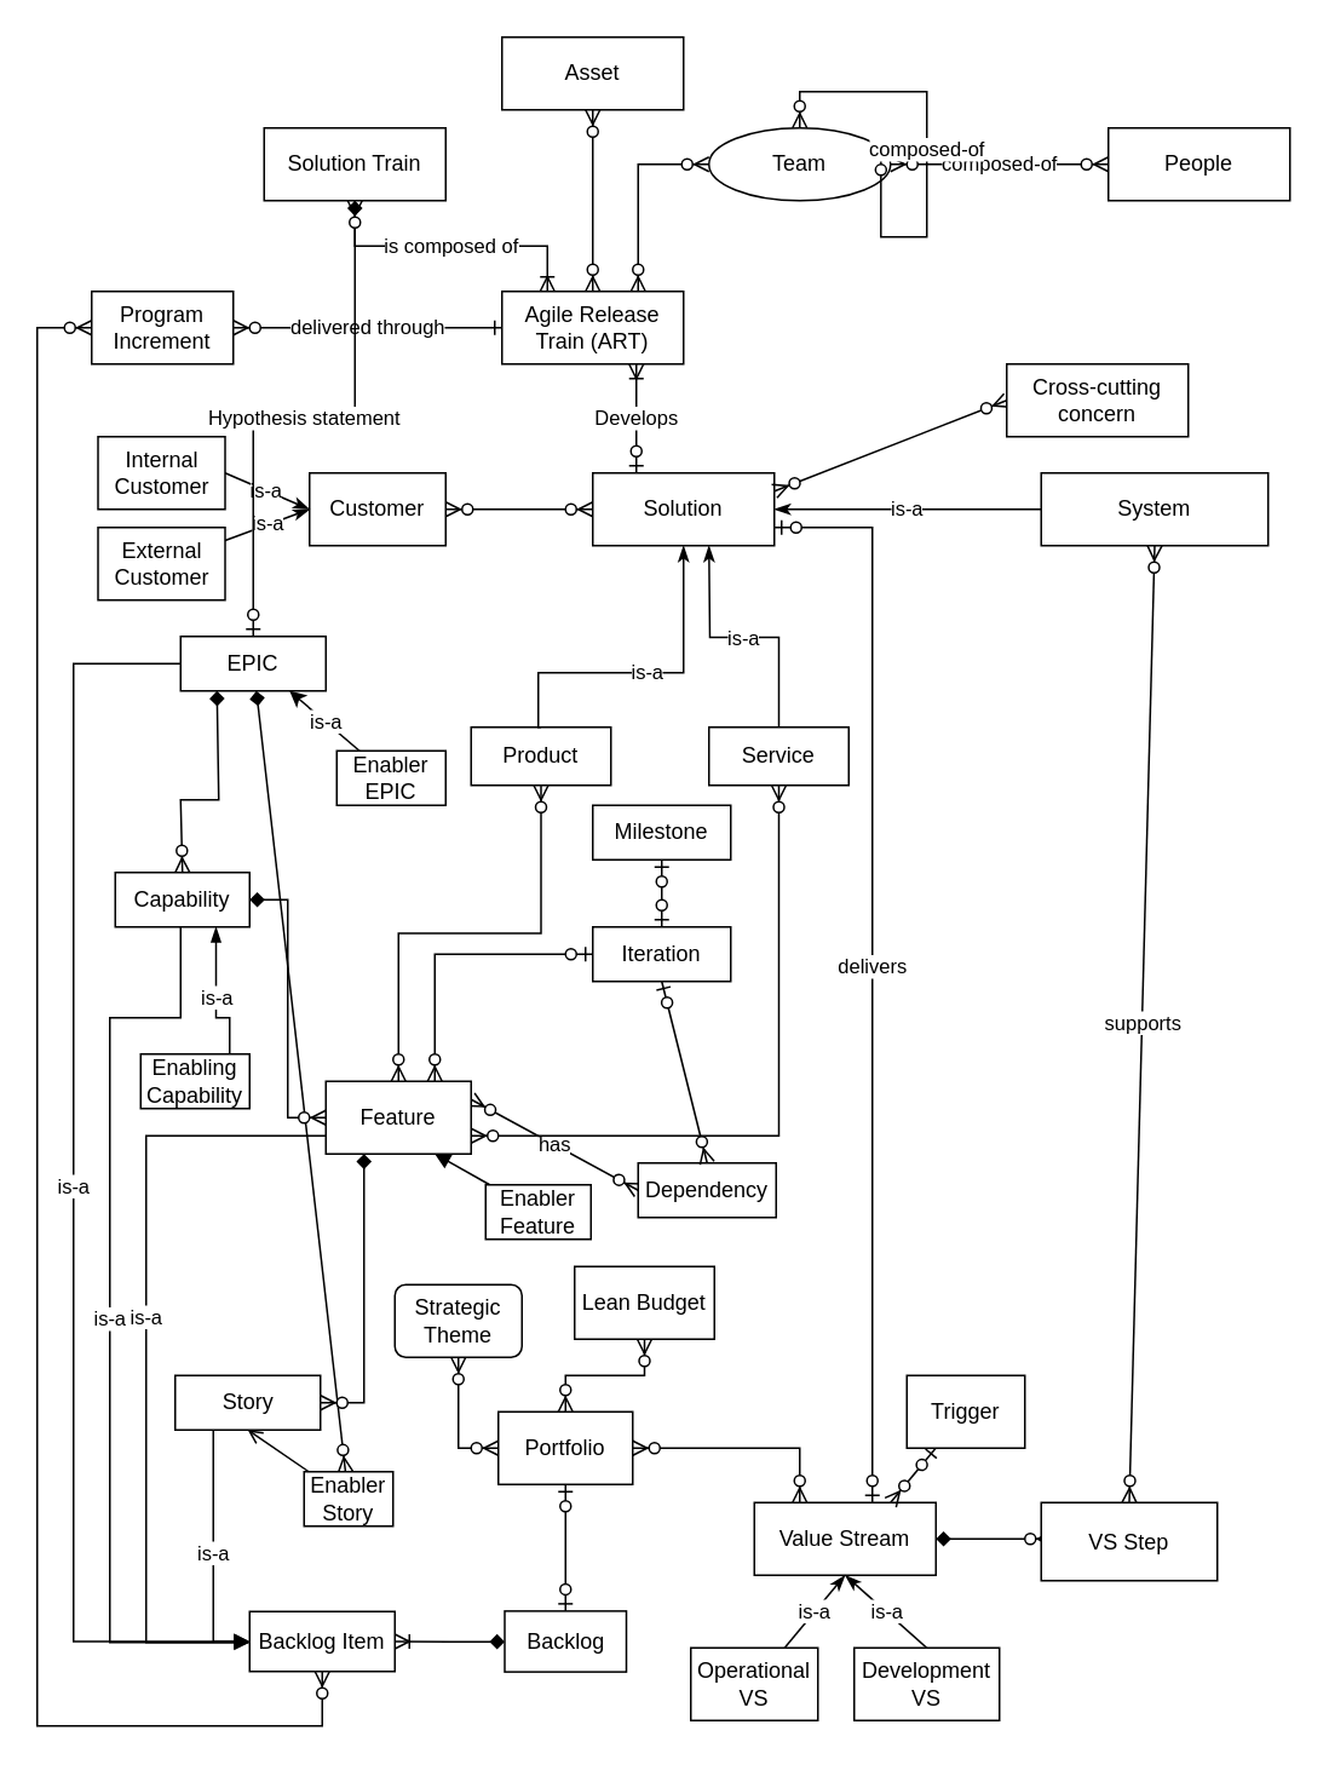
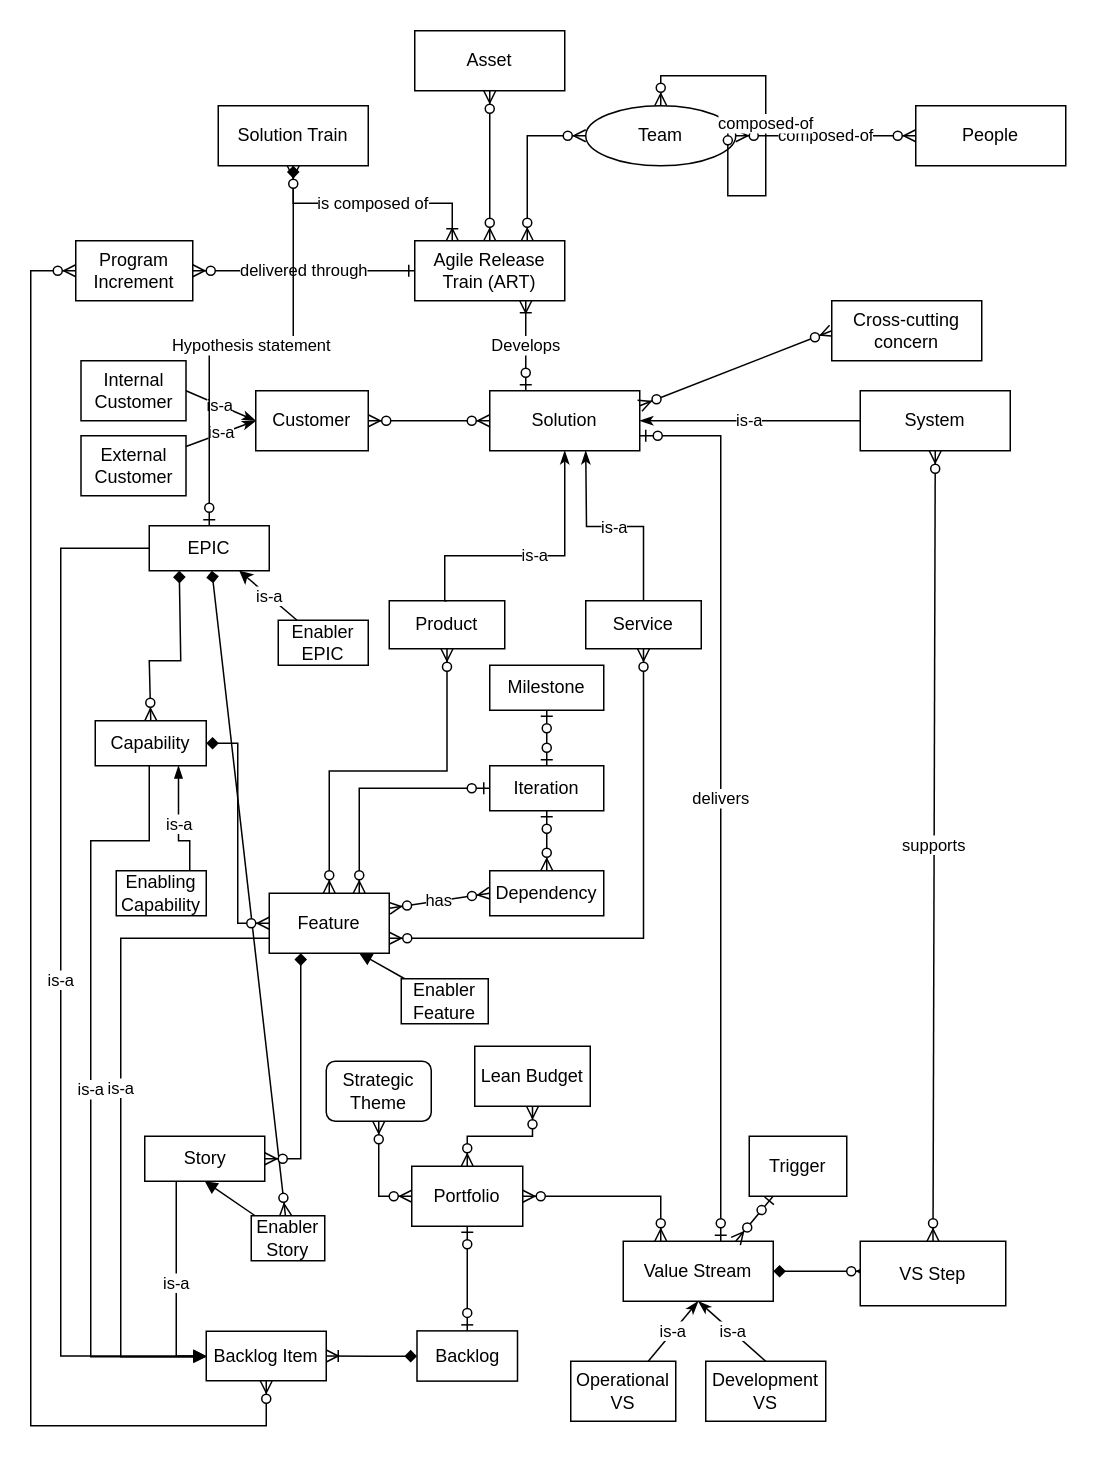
- <mxCell id="9" value="System" style="whiteSpace=wrap;html=1;align=center;" parent="1" vertex="1"><mxGeometry x="573" y="260" width="125" height="40" as="geometry" /></mxCell>
+ <mxCell id="9" value="System" style="whiteSpace=wrap;html=1;align=center;" parent="1" vertex="1"><mxGeometry x="573" y="260" width="100" height="40" as="geometry" /></mxCell>
- <mxCell id="76" value="Dependency" style="whiteSpace=wrap;html=1;align=center;" parent="1" vertex="1"><mxGeometry x="351" y="640" width="76" height="30" as="geometry" /></mxCell>
+ <mxCell id="76" value="Dependency" style="whiteSpace=wrap;html=1;align=center;" parent="1" vertex="1"><mxGeometry x="326" y="580" width="76" height="30" as="geometry" /></mxCell>
- <mxCell id="57" value="" style="rounded=0;orthogonalLoop=1;jettySize=auto;html=1;startArrow=none;startFill=0;endArrow=open;endFill=1;entryX=0.5;entryY=1;entryDx=0;entryDy=0;" parent="1" source="58" target="54" edge="1"><mxGeometry relative="1" as="geometry" /></mxCell>
+ <mxCell id="57" value="" style="rounded=0;orthogonalLoop=1;jettySize=auto;html=1;startArrow=none;startFill=0;endArrow=block;endFill=1;entryX=0.5;entryY=1;entryDx=0;entryDy=0;" parent="1" source="58" target="54" edge="1"><mxGeometry relative="1" as="geometry" /></mxCell>
